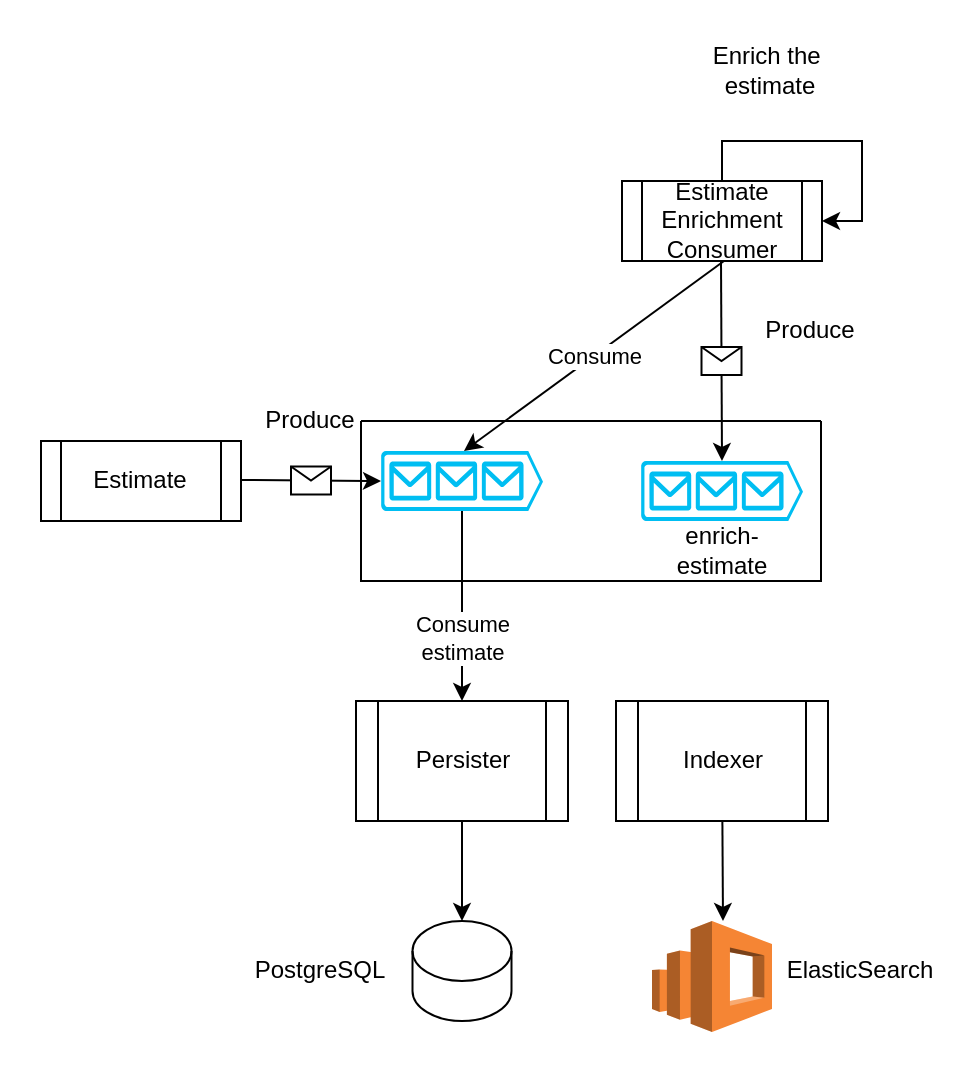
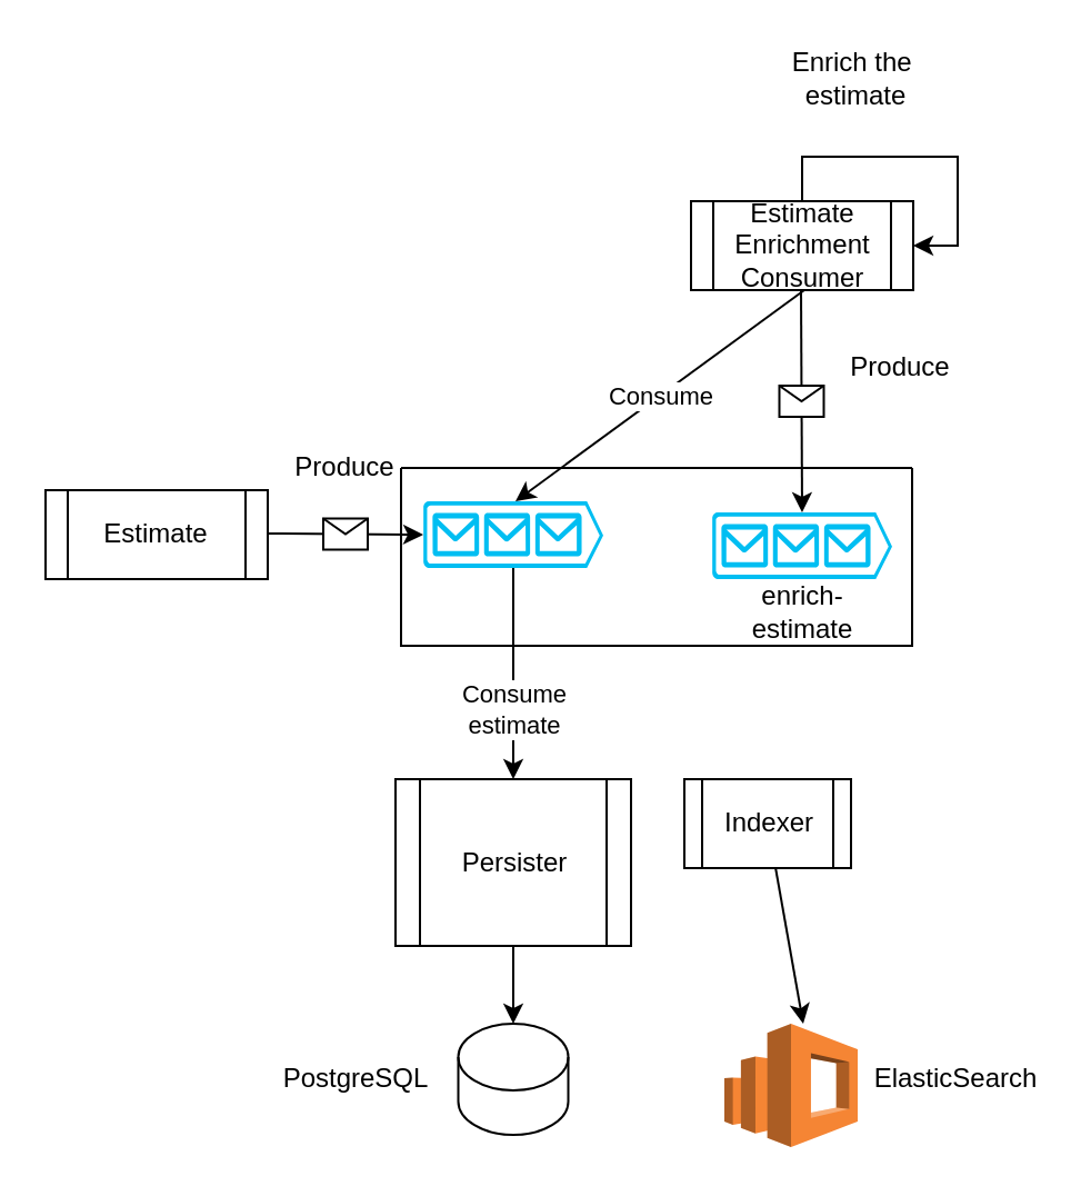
- <mxCell id="17" value="Persister" style="shape=process;whiteSpace=wrap;html=1;backgroundOutline=1;" vertex="1" parent="1"><mxGeometry x="177.5" y="350" width="106" height="60" as="geometry" /></mxCell>
+ <mxCell id="17" value="Persister" style="shape=process;whiteSpace=wrap;html=1;backgroundOutline=1;" vertex="1" parent="1"><mxGeometry x="177.5" y="350" width="106" height="75" as="geometry" /></mxCell>
- <mxCell id="18" value="Indexer" style="shape=process;whiteSpace=wrap;html=1;backgroundOutline=1;" vertex="1" parent="1"><mxGeometry x="307.5" y="350" width="106" height="60" as="geometry" /></mxCell>
+ <mxCell id="18" value="Indexer" style="shape=process;whiteSpace=wrap;html=1;backgroundOutline=1;" vertex="1" parent="1"><mxGeometry x="307.5" y="350" width="75" height="40" as="geometry" /></mxCell>
